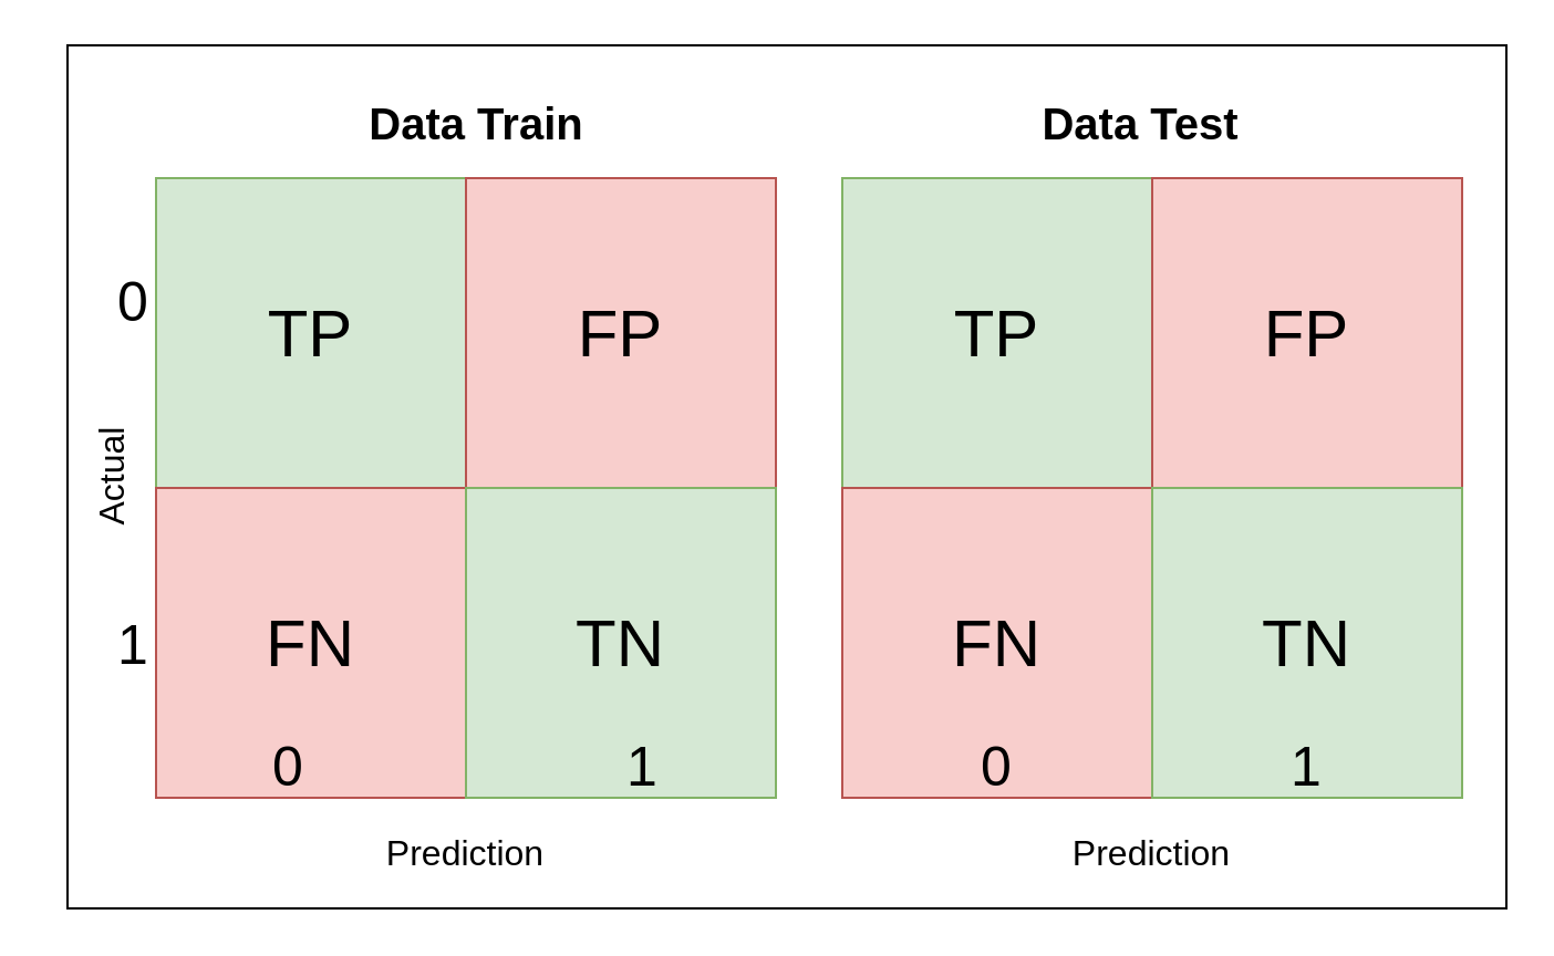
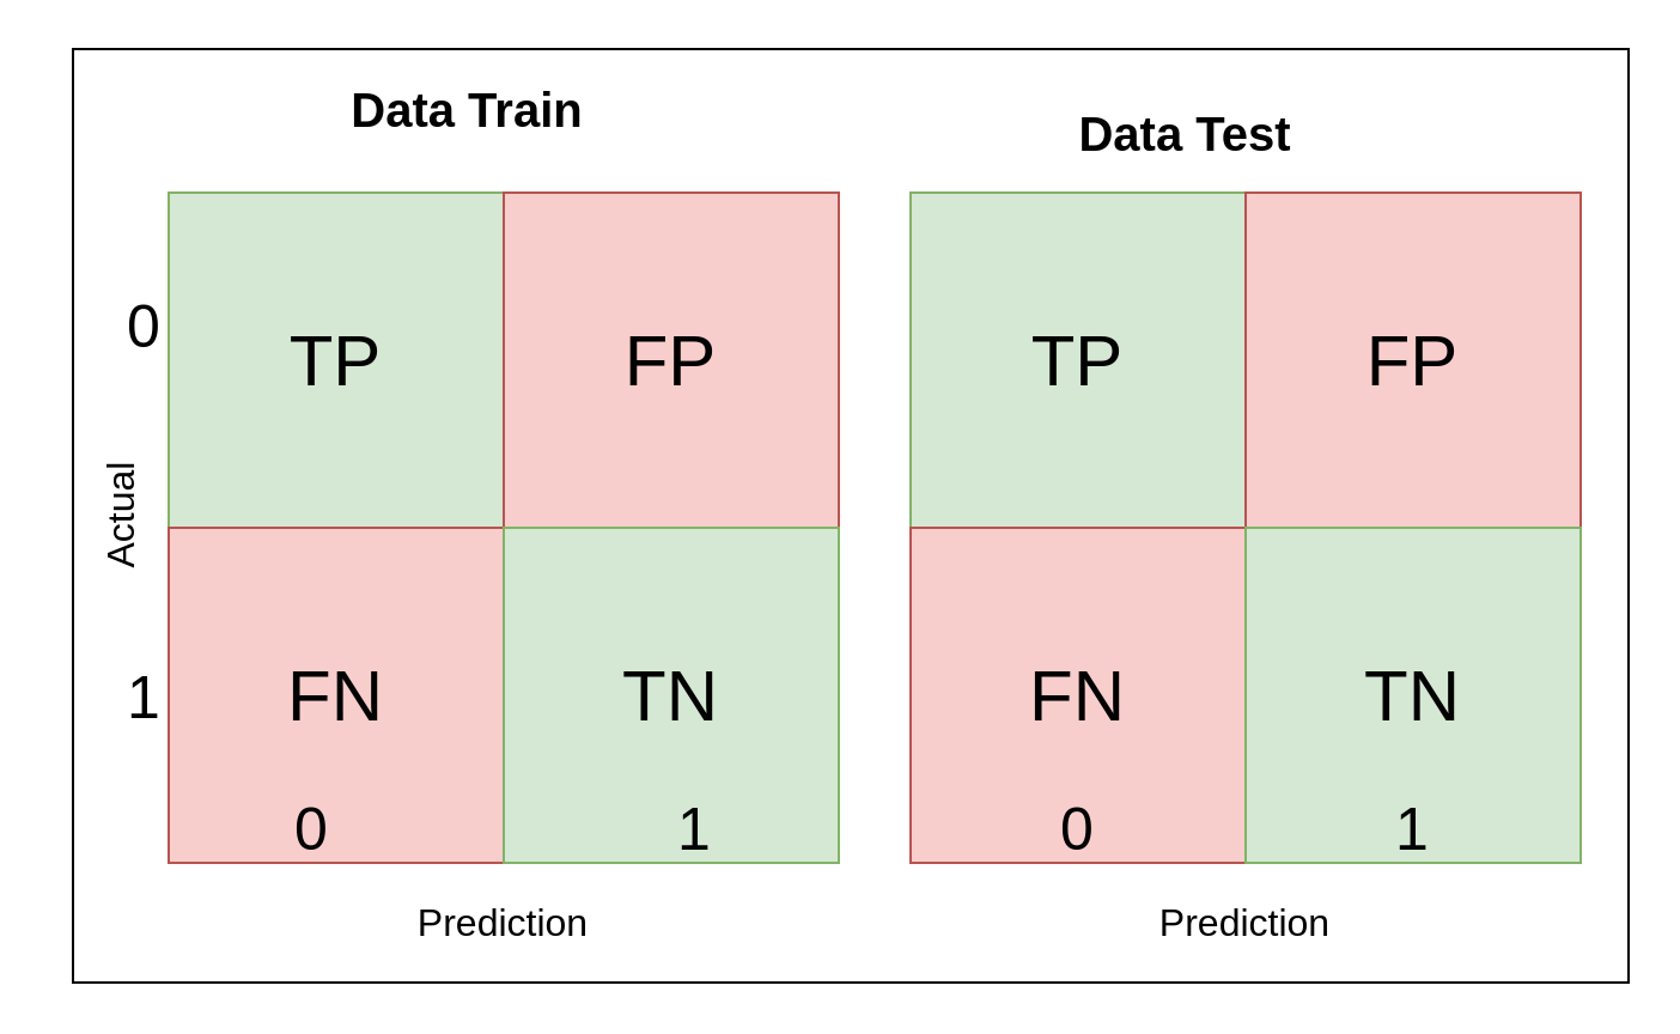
- <mxCell id="12" value="&lt;b&gt;&lt;font style=&quot;font-size: 20px&quot;&gt;Data Train&lt;/font&gt;&lt;/b&gt;" style="text;html=1;strokeColor=none;fillColor=none;align=center;verticalAlign=middle;whiteSpace=wrap;rounded=0;container=0;" vertex="1" parent="2"><mxGeometry x="130" y="20" width="110" height="30" as="geometry" /></mxCell>
+ <mxCell id="12" value="&lt;b&gt;&lt;font style=&quot;font-size: 20px&quot;&gt;Data Train&lt;/font&gt;&lt;/b&gt;" style="text;html=1;strokeColor=none;fillColor=none;align=center;verticalAlign=middle;whiteSpace=wrap;rounded=0;container=0;" vertex="1" parent="2"><mxGeometry x="110" y="10" width="110" height="30" as="geometry" /></mxCell>
- <mxCell id="13" value="&lt;b&gt;&lt;font style=&quot;font-size: 20px&quot;&gt;Data Test&lt;/font&gt;&lt;/b&gt;" style="text;html=1;strokeColor=none;fillColor=none;align=center;verticalAlign=middle;whiteSpace=wrap;rounded=0;container=0;" vertex="1" parent="2"><mxGeometry x="430" y="20" width="110" height="30" as="geometry" /></mxCell>
+ <mxCell id="13" value="&lt;b&gt;&lt;font style=&quot;font-size: 20px&quot;&gt;Data Test&lt;/font&gt;&lt;/b&gt;" style="text;html=1;strokeColor=none;fillColor=none;align=center;verticalAlign=middle;whiteSpace=wrap;rounded=0;container=0;" vertex="1" parent="2"><mxGeometry x="410" y="20" width="110" height="30" as="geometry" /></mxCell>
